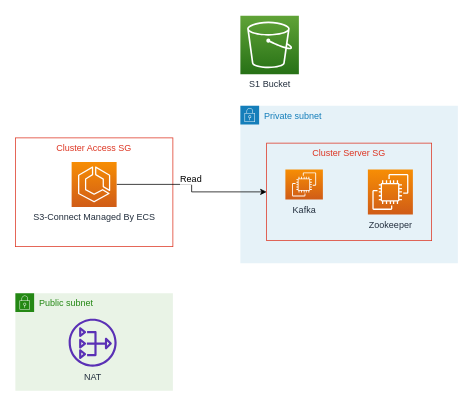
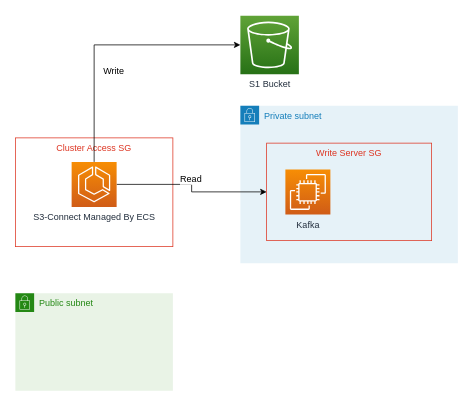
+ <mxCell id="9" style="edgeStyle=orthogonalEdgeStyle;rounded=0;orthogonalLoop=1;jettySize=auto;html=1;" parent="1" source="11" target="12" edge="1"><mxGeometry relative="1" as="geometry"><Array as="points"><mxPoint x="125" y="59" /></Array></mxGeometry></mxCell>
+ <mxCell id="10" value="Write" style="text;html=1;resizable=0;points=[];align=center;verticalAlign=middle;labelBackgroundColor=#ffffff;" vertex="1" connectable="0" parent="9"><mxGeometry x="-0.319" y="-1" relative="1" as="geometry"><mxPoint x="24" y="-2" as="offset" /></mxGeometry></mxCell>
- <mxCell id="6" value="Cluster Server SG" style="fillColor=none;strokeColor=#DD3522;verticalAlign=top;fontStyle=0;fontColor=#DD3522;" parent="1" vertex="1"><mxGeometry x="355" y="190" width="220" height="130" as="geometry" /></mxCell>
+ <mxCell id="6" value="Write Server SG" style="fillColor=none;strokeColor=#DD3522;verticalAlign=top;fontStyle=0;fontColor=#DD3522;" parent="1" vertex="1"><mxGeometry x="355" y="190" width="220" height="130" as="geometry" /></mxCell>
- <mxCell id="4" value="Kafka" style="outlineConnect=0;fontColor=#232F3E;gradientColor=#F78E04;gradientDirection=north;fillColor=#D05C17;strokeColor=#ffffff;dashed=0;verticalLabelPosition=bottom;verticalAlign=top;align=center;html=1;fontSize=12;fontStyle=0;aspect=fixed;shape=mxgraph.aws4.resourceIcon;resIcon=mxgraph.aws4.ec2;" parent="1" vertex="1"><mxGeometry x="380" y="225" width="50" height="40" as="geometry" /></mxCell>
+ <mxCell id="4" value="Kafka" style="outlineConnect=0;fontColor=#232F3E;gradientColor=#F78E04;gradientDirection=north;fillColor=#D05C17;strokeColor=#ffffff;dashed=0;verticalLabelPosition=bottom;verticalAlign=top;align=center;html=1;fontSize=12;fontStyle=0;aspect=fixed;shape=mxgraph.aws4.resourceIcon;resIcon=mxgraph.aws4.ec2;" parent="1" vertex="1"><mxGeometry x="380" y="225" width="60" height="60" as="geometry" /></mxCell>
- <mxCell id="5" value="Zookeeper" style="outlineConnect=0;fontColor=#232F3E;gradientColor=#F78E04;gradientDirection=north;fillColor=#D05C17;strokeColor=#ffffff;dashed=0;verticalLabelPosition=bottom;verticalAlign=top;align=center;html=1;fontSize=12;fontStyle=0;aspect=fixed;shape=mxgraph.aws4.resourceIcon;resIcon=mxgraph.aws4.ec2;" parent="1" vertex="1"><mxGeometry x="490" y="225" width="60" height="60" as="geometry" /></mxCell>
- <mxCell id="14" value="NAT" style="outlineConnect=0;fontColor=#232F3E;gradientColor=none;fillColor=#5A30B5;strokeColor=none;dashed=0;verticalLabelPosition=bottom;verticalAlign=top;align=center;html=1;fontSize=12;fontStyle=0;aspect=fixed;shape=mxgraph.aws4.nat_gateway;" vertex="1" parent="1"><mxGeometry x="91" y="424" width="64" height="64" as="geometry" /></mxCell>
